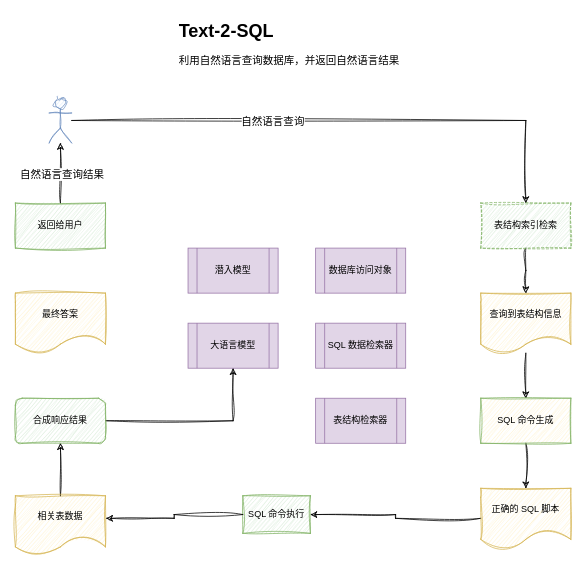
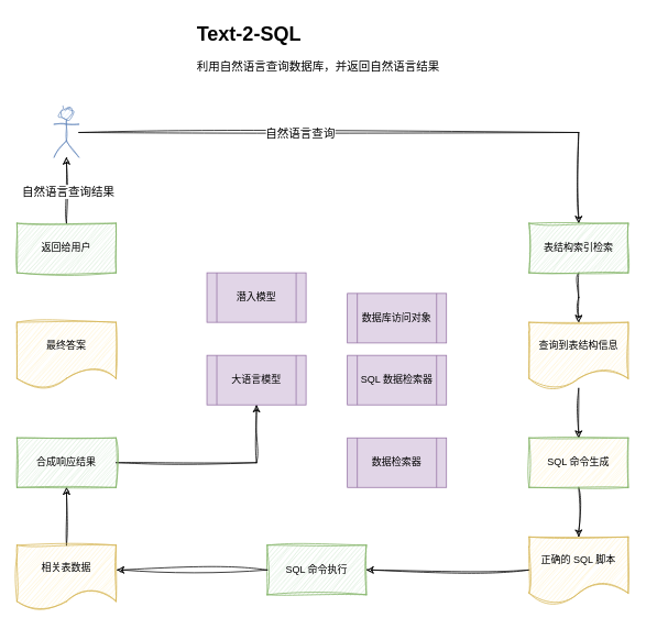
- <mxCell id="6" value="表结构索引检索" style="rounded=0;whiteSpace=wrap;html=1;sketch=1;curveFitting=1;jiggle=2;fillColor=#d5e8d4;strokeColor=#82b366;dashed=1;" vertex="1" parent="1"><mxGeometry x="640" y="270" width="120" height="60" as="geometry" /></mxCell>
+ <mxCell id="6" value="表结构索引检索" style="rounded=0;whiteSpace=wrap;html=1;sketch=1;curveFitting=1;jiggle=2;fillColor=#d5e8d4;strokeColor=#82b366;" vertex="1" parent="1"><mxGeometry x="640" y="270" width="120" height="60" as="geometry" /></mxCell>
- <mxCell id="24" value="数据库访问对象" style="shape=process;whiteSpace=wrap;html=1;backgroundOutline=1;fillColor=#e1d5e7;strokeColor=#9673a6;" vertex="1" parent="1"><mxGeometry x="420" y="330" width="120" height="60" as="geometry" /></mxCell>
+ <mxCell id="24" value="数据库访问对象" style="shape=process;whiteSpace=wrap;html=1;backgroundOutline=1;fillColor=#e1d5e7;strokeColor=#9673a6;" vertex="1" parent="1"><mxGeometry x="420" y="355" width="120" height="60" as="geometry" /></mxCell>
- <mxCell id="17" value="合成响应结果" style="whiteSpace=wrap;html=1;sketch=1;curveFitting=1;jiggle=2;fillColor=#d5e8d4;strokeColor=#82b366;rounded=1;" vertex="1" parent="1"><mxGeometry x="20" y="530" width="120" height="60" as="geometry" /></mxCell>
+ <mxCell id="17" value="合成响应结果" style="rounded=0;whiteSpace=wrap;html=1;sketch=1;curveFitting=1;jiggle=2;fillColor=#d5e8d4;strokeColor=#82b366;" vertex="1" parent="1"><mxGeometry x="20" y="530" width="120" height="60" as="geometry" /></mxCell>
- <mxCell id="26" value="表结构检索器" style="shape=process;whiteSpace=wrap;html=1;backgroundOutline=1;fillColor=#e1d5e7;strokeColor=#9673a6;" vertex="1" parent="1"><mxGeometry x="420" y="530" width="120" height="60" as="geometry" /></mxCell>
+ <mxCell id="26" value="数据检索器" style="shape=process;whiteSpace=wrap;html=1;backgroundOutline=1;fillColor=#e1d5e7;strokeColor=#9673a6;" vertex="1" parent="1"><mxGeometry x="420" y="530" width="120" height="60" as="geometry" /></mxCell>
- <mxCell id="13" value="SQL 命令执行" style="rounded=0;whiteSpace=wrap;html=1;sketch=1;curveFitting=1;jiggle=2;fillColor=#d5e8d4;strokeColor=#82b366;" vertex="1" parent="1"><mxGeometry x="323" y="660" width="90" height="50" as="geometry" /></mxCell>
+ <mxCell id="13" value="SQL 命令执行" style="rounded=0;whiteSpace=wrap;html=1;sketch=1;curveFitting=1;jiggle=2;fillColor=#d5e8d4;strokeColor=#82b366;" vertex="1" parent="1"><mxGeometry x="323" y="660" width="120" height="60" as="geometry" /></mxCell>
